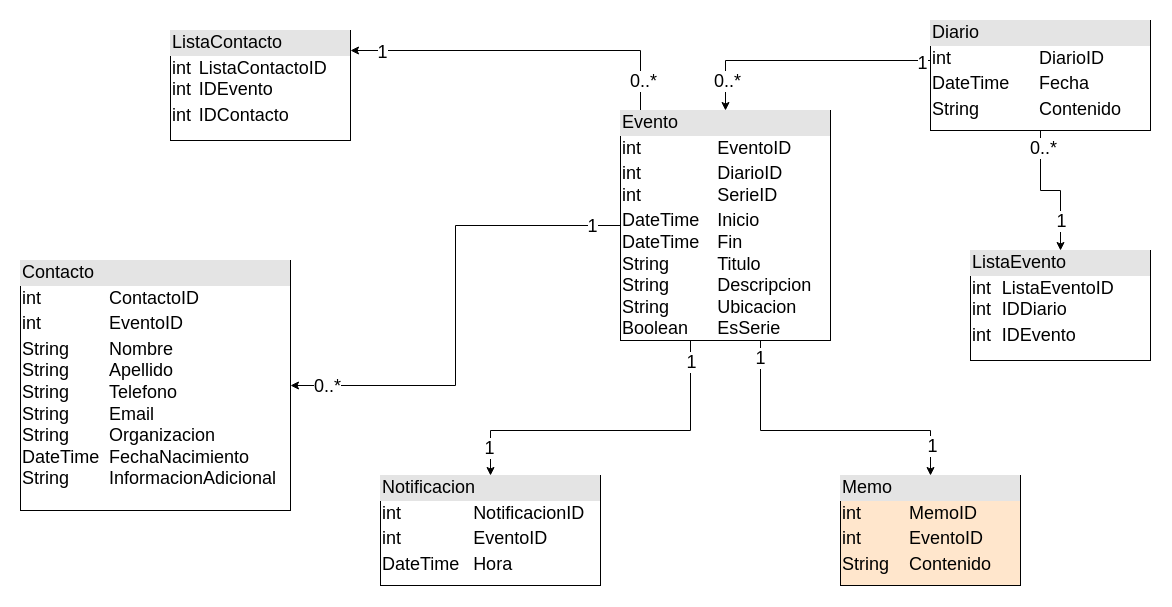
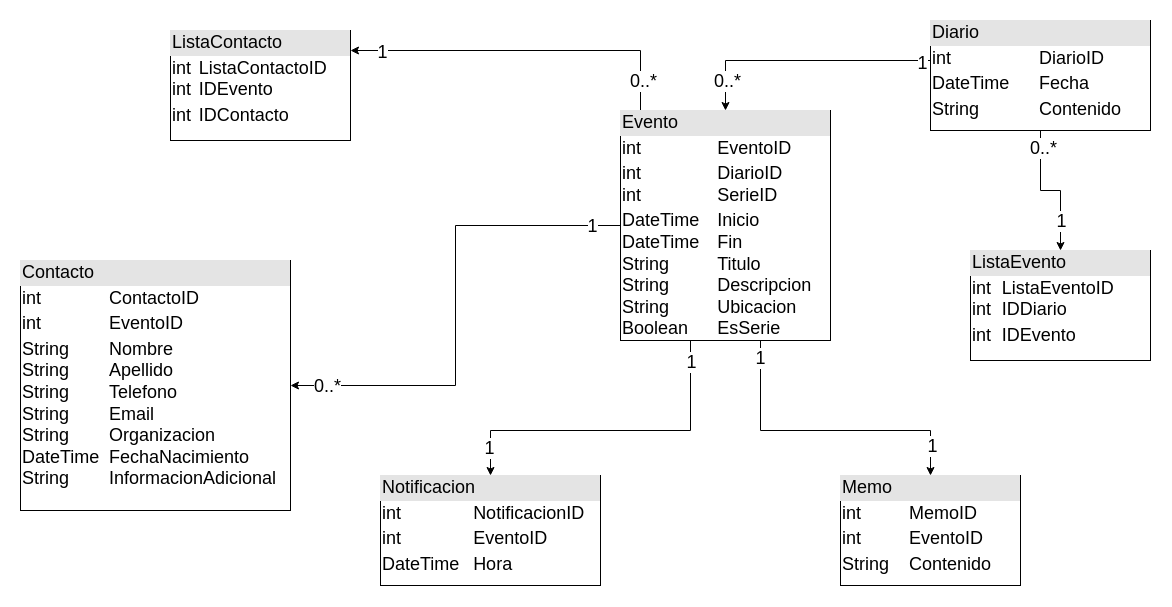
- <mxCell id="3" value="&lt;div style=&quot;box-sizing: border-box ; width: 100% ; background: #e4e4e4 ; padding: 2px&quot;&gt;Memo&lt;/div&gt;&lt;table style=&quot;width: 100% ; font-size: 1em&quot; cellpadding=&quot;2&quot; cellspacing=&quot;0&quot;&gt;&lt;tbody&gt;&lt;tr&gt;&lt;td&gt;int&lt;/td&gt;&lt;td&gt;MemoID&lt;/td&gt;&lt;/tr&gt;&lt;tr&gt;&lt;td&gt;int&lt;/td&gt;&lt;td&gt;EventoID&lt;/td&gt;&lt;/tr&gt;&lt;tr&gt;&lt;td&gt;String&lt;/td&gt;&lt;td&gt;Contenido&lt;/td&gt;&lt;/tr&gt;&lt;/tbody&gt;&lt;/table&gt;" style="verticalAlign=top;align=left;overflow=fill;html=1;fontSize=18;fillColor=#ffe6cc;" parent="1" vertex="1"><mxGeometry x="840" y="475" width="180" height="110" as="geometry" /></mxCell>
+ <mxCell id="3" value="&lt;div style=&quot;box-sizing: border-box ; width: 100% ; background: #e4e4e4 ; padding: 2px&quot;&gt;Memo&lt;/div&gt;&lt;table style=&quot;width: 100% ; font-size: 1em&quot; cellpadding=&quot;2&quot; cellspacing=&quot;0&quot;&gt;&lt;tbody&gt;&lt;tr&gt;&lt;td&gt;int&lt;/td&gt;&lt;td&gt;MemoID&lt;/td&gt;&lt;/tr&gt;&lt;tr&gt;&lt;td&gt;int&lt;/td&gt;&lt;td&gt;EventoID&lt;/td&gt;&lt;/tr&gt;&lt;tr&gt;&lt;td&gt;String&lt;/td&gt;&lt;td&gt;Contenido&lt;/td&gt;&lt;/tr&gt;&lt;/tbody&gt;&lt;/table&gt;" style="verticalAlign=top;align=left;overflow=fill;html=1;fontSize=18;" parent="1" vertex="1"><mxGeometry x="840" y="475" width="180" height="110" as="geometry" /></mxCell>
